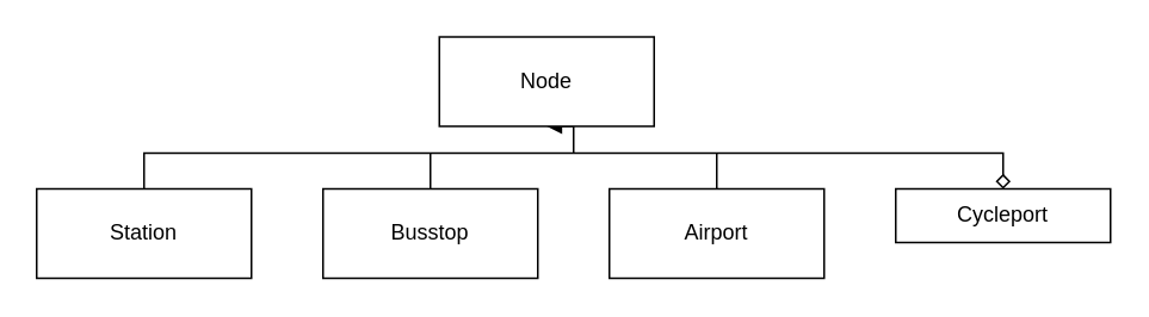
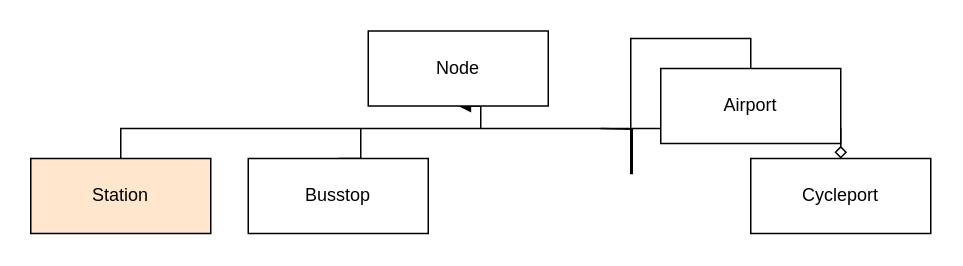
- <mxCell id="10" value="Cycleport" style="rounded=0;whiteSpace=wrap;html=1;" parent="1" vertex="1"><mxGeometry x="500" y="105" width="120" height="30" as="geometry" /></mxCell>
+ <mxCell id="10" value="Cycleport" style="rounded=0;whiteSpace=wrap;html=1;" parent="1" vertex="1"><mxGeometry x="500" y="105" width="120" height="50" as="geometry" /></mxCell>
- <mxCell id="7" value="Station" style="rounded=0;whiteSpace=wrap;html=1;" parent="1" vertex="1"><mxGeometry x="20" y="105" width="120" height="50" as="geometry" /></mxCell>
+ <mxCell id="7" value="Station" style="rounded=0;whiteSpace=wrap;html=1;fillColor=#ffe6cc;" parent="1" vertex="1"><mxGeometry x="20" y="105" width="120" height="50" as="geometry" /></mxCell>
- <mxCell id="5" value="Busstop" style="rounded=0;whiteSpace=wrap;html=1;" parent="1" vertex="1"><mxGeometry x="180" y="105" width="120" height="50" as="geometry" /></mxCell>
+ <mxCell id="5" value="Busstop" style="rounded=0;whiteSpace=wrap;html=1;" parent="1" vertex="1"><mxGeometry x="165" y="105" width="120" height="50" as="geometry" /></mxCell>
- <mxCell id="9" value="Airport" style="rounded=0;whiteSpace=wrap;html=1;" parent="1" vertex="1"><mxGeometry x="340" y="105" width="120" height="50" as="geometry" /></mxCell>
+ <mxCell id="9" value="Airport" style="rounded=0;whiteSpace=wrap;html=1;" parent="1" vertex="1"><mxGeometry x="440" y="45" width="120" height="50" as="geometry" /></mxCell>
